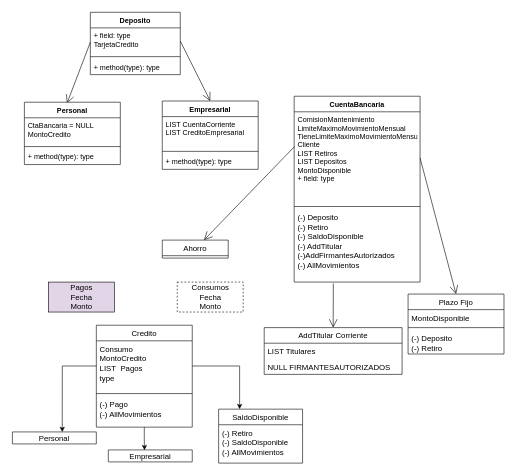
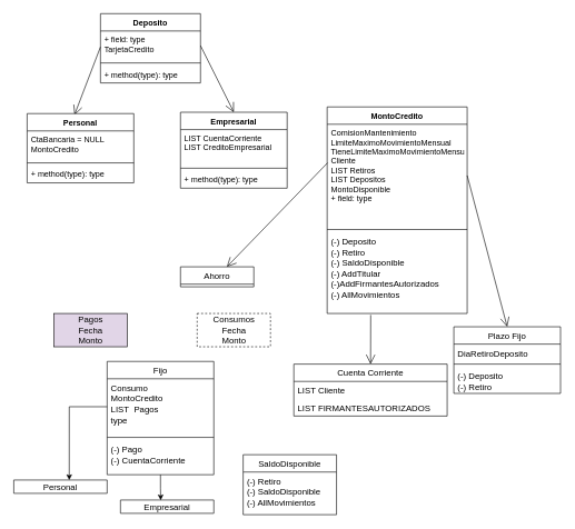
- <mxCell id="16" value="CuentaBancaria" style="swimlane;fontStyle=1;align=center;verticalAlign=top;childLayout=stackLayout;horizontal=1;startSize=26;horizontalStack=0;resizeParent=1;resizeParentMax=0;resizeLast=0;collapsible=1;marginBottom=0;" vertex="1" parent="1"><mxGeometry x="490" y="160" width="210" height="310" as="geometry" /></mxCell>
+ <mxCell id="16" value="MontoCredito" style="swimlane;fontStyle=1;align=center;verticalAlign=top;childLayout=stackLayout;horizontal=1;startSize=26;horizontalStack=0;resizeParent=1;resizeParentMax=0;resizeLast=0;collapsible=1;marginBottom=0;" vertex="1" parent="1"><mxGeometry x="490" y="160" width="210" height="310" as="geometry" /></mxCell>
- <mxCell id="25" value="MontoDisponible" style="text;strokeColor=none;fillColor=none;align=left;verticalAlign=top;spacingLeft=4;spacingRight=4;overflow=hidden;rotatable=0;points=[[0,0.5],[1,0.5]];portConstraint=eastwest;fontSize=13;" vertex="1" parent="24"><mxGeometry y="26" width="160" height="26" as="geometry" /></mxCell>
+ <mxCell id="25" value="DiaRetiroDeposito" style="text;strokeColor=none;fillColor=none;align=left;verticalAlign=top;spacingLeft=4;spacingRight=4;overflow=hidden;rotatable=0;points=[[0,0.5],[1,0.5]];portConstraint=eastwest;fontSize=13;" vertex="1" parent="24"><mxGeometry y="26" width="160" height="26" as="geometry" /></mxCell>
- <mxCell id="32" value="Credito" style="swimlane;fontStyle=0;align=center;verticalAlign=top;childLayout=stackLayout;horizontal=1;startSize=26;horizontalStack=0;resizeParent=1;resizeParentMax=0;resizeLast=0;collapsible=1;marginBottom=0;fontSize=13;" vertex="1" parent="1"><mxGeometry x="160" y="542" width="160" height="170" as="geometry" /></mxCell>
+ <mxCell id="32" value="Fijo" style="swimlane;fontStyle=0;align=center;verticalAlign=top;childLayout=stackLayout;horizontal=1;startSize=26;horizontalStack=0;resizeParent=1;resizeParentMax=0;resizeLast=0;collapsible=1;marginBottom=0;fontSize=13;" vertex="1" parent="1"><mxGeometry x="160" y="542" width="160" height="170" as="geometry" /></mxCell>
- <mxCell id="21" value="AddTitular Corriente" style="swimlane;fontStyle=0;childLayout=stackLayout;horizontal=1;startSize=26;fillColor=none;horizontalStack=0;resizeParent=1;resizeParentMax=0;resizeLast=0;collapsible=1;marginBottom=0;fontSize=13;" vertex="1" parent="1"><mxGeometry x="440" y="546" width="230" height="78" as="geometry" /></mxCell>
+ <mxCell id="21" value="Cuenta Corriente" style="swimlane;fontStyle=0;childLayout=stackLayout;horizontal=1;startSize=26;fillColor=none;horizontalStack=0;resizeParent=1;resizeParentMax=0;resizeLast=0;collapsible=1;marginBottom=0;fontSize=13;" vertex="1" parent="1"><mxGeometry x="440" y="546" width="230" height="78" as="geometry" /></mxCell>
- <mxCell id="22" value="LIST Titulares" style="text;strokeColor=none;fillColor=none;align=left;verticalAlign=top;spacingLeft=4;spacingRight=4;overflow=hidden;rotatable=0;points=[[0,0.5],[1,0.5]];portConstraint=eastwest;fontSize=13;" vertex="1" parent="21"><mxGeometry y="26" width="230" height="26" as="geometry" /></mxCell>
+ <mxCell id="22" value="LIST Cliente" style="text;strokeColor=none;fillColor=none;align=left;verticalAlign=top;spacingLeft=4;spacingRight=4;overflow=hidden;rotatable=0;points=[[0,0.5],[1,0.5]];portConstraint=eastwest;fontSize=13;" vertex="1" parent="21"><mxGeometry y="26" width="230" height="26" as="geometry" /></mxCell>
- <mxCell id="23" value="NULL FIRMANTESAUTORIZADOS" style="text;strokeColor=none;fillColor=none;align=left;verticalAlign=top;spacingLeft=4;spacingRight=4;overflow=hidden;rotatable=0;points=[[0,0.5],[1,0.5]];portConstraint=eastwest;fontSize=13;" vertex="1" parent="21"><mxGeometry y="52" width="230" height="26" as="geometry" /></mxCell>
+ <mxCell id="23" value="LIST FIRMANTESAUTORIZADOS" style="text;strokeColor=none;fillColor=none;align=left;verticalAlign=top;spacingLeft=4;spacingRight=4;overflow=hidden;rotatable=0;points=[[0,0.5],[1,0.5]];portConstraint=eastwest;fontSize=13;" vertex="1" parent="21"><mxGeometry y="52" width="230" height="26" as="geometry" /></mxCell>
- <mxCell id="41" style="edgeStyle=orthogonalEdgeStyle;rounded=0;orthogonalLoop=1;jettySize=auto;html=1;exitX=1;exitY=0.5;exitDx=0;exitDy=0;entryX=0.25;entryY=0;entryDx=0;entryDy=0;fontSize=13;" edge="1" parent="1" source="33" target="38"><mxGeometry relative="1" as="geometry" /></mxCell>
- <mxCell id="35" value="(-) Pago&#10;(-) AllMovimientos" style="text;strokeColor=none;fillColor=none;align=left;verticalAlign=top;spacingLeft=4;spacingRight=4;overflow=hidden;rotatable=0;points=[[0,0.5],[1,0.5]];portConstraint=eastwest;fontSize=13;" vertex="1" parent="32"><mxGeometry y="118" width="160" height="52" as="geometry" /></mxCell>
+ <mxCell id="35" value="(-) Pago&#10;(-) CuentaCorriente" style="text;strokeColor=none;fillColor=none;align=left;verticalAlign=top;spacingLeft=4;spacingRight=4;overflow=hidden;rotatable=0;points=[[0,0.5],[1,0.5]];portConstraint=eastwest;fontSize=13;" vertex="1" parent="32"><mxGeometry y="118" width="160" height="52" as="geometry" /></mxCell>
